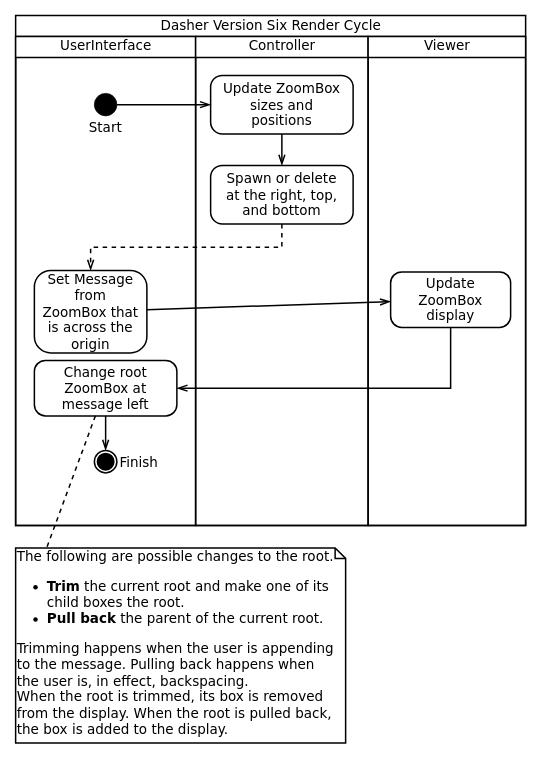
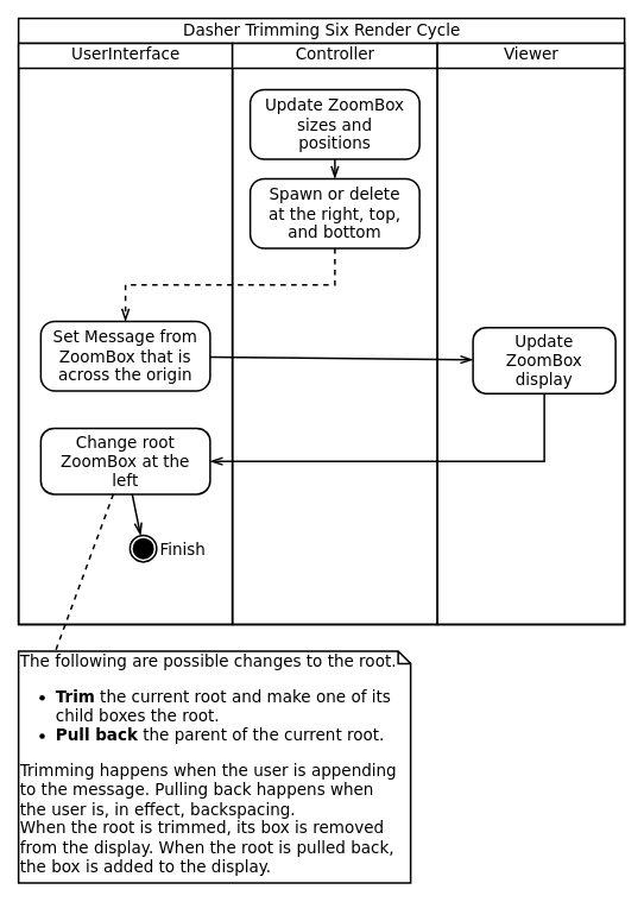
- <mxCell id="2" value="Dasher Version Six Render Cycle" style="swimlane;html=1;childLayout=stackLayout;resizeParent=1;resizeParentMax=0;startSize=28;fontStyle=0;fontSize=18;strokeWidth=2;spacingBottom=3;fontFamily=DejaVu Sans;" parent="1" vertex="1"><mxGeometry x="20" y="20" width="680" height="680" as="geometry" /></mxCell>
+ <mxCell id="2" value="Dasher Trimming Six Render Cycle" style="swimlane;html=1;childLayout=stackLayout;resizeParent=1;resizeParentMax=0;startSize=28;fontStyle=0;fontSize=18;strokeWidth=2;spacingBottom=3;fontFamily=DejaVu Sans;" parent="1" vertex="1"><mxGeometry x="20" y="20" width="680" height="680" as="geometry" /></mxCell>
- <mxCell id="8" value="Start" style="ellipse;whiteSpace=wrap;html=1;rounded=0;shadow=0;comic=0;labelBackgroundColor=none;strokeColor=#000000;strokeWidth=1;fillColor=#000000;fontFamily=DejaVu Sans;fontSize=18;fontColor=#000000;align=center;aspect=fixed;verticalAlign=top;spacing=30;" parent="3" vertex="1"><mxGeometry x="105.0" y="76" width="30" height="30" as="geometry" /></mxCell>
- <mxCell id="11" value="" style="endArrow=openThin;html=1;fontSize=18;strokeWidth=2;endFill=0;endSize=10;labelBackgroundColor=none;spacingTop=-55;align=left;rounded=0;elbow=vertical;fontFamily=DejaVu Sans;" parent="2" source="8" target="16" edge="1"><mxGeometry width="50" height="50" relative="1" as="geometry"><mxPoint x="570.0" y="370" as="sourcePoint" /><mxPoint x="695" y="370" as="targetPoint" /></mxGeometry></mxCell>
- <mxCell id="15" value="Spawn or delete at the right, top, and bottom" style="rounded=1;shadow=0;comic=0;labelBackgroundColor=none;strokeColor=#000000;strokeWidth=2;fillColor=none;fontFamily=DejaVu Sans;fontSize=18;fontColor=#000000;align=center;arcSize=20;spacingTop=10;spacingLeft=10;spacing=2;spacingBottom=10;spacingRight=10;points=[[0.2, 0], [0.4, 0], [0.6, 0], [0.8, 0], [0.5,1]];whiteSpace=wrap;" parent="13" vertex="1"><mxGeometry x="20" y="172" width="190" height="78" as="geometry" /></mxCell>
+ <mxCell id="15" value="Spawn or delete at the right, top, and bottom" style="rounded=1;shadow=0;comic=0;labelBackgroundColor=none;strokeColor=#000000;strokeWidth=2;fillColor=none;fontFamily=DejaVu Sans;fontSize=18;fontColor=#000000;align=center;arcSize=20;spacingTop=10;spacingLeft=10;spacing=2;spacingBottom=10;spacingRight=10;points=[[0.2, 0], [0.4, 0], [0.6, 0], [0.8, 0], [0.5,1]];whiteSpace=wrap;" parent="13" vertex="1"><mxGeometry x="20" y="152" width="190" height="78" as="geometry" /></mxCell>
- <mxCell id="18" value="Update ZoomBox display" style="rounded=1;shadow=0;comic=0;labelBackgroundColor=none;strokeColor=#000000;strokeWidth=2;fillColor=none;fontFamily=DejaVu Sans;fontSize=18;fontColor=#000000;align=center;arcSize=20;spacingTop=10;spacingLeft=10;spacing=2;spacingBottom=10;spacingRight=10;points=[[0.2, 0], [0.4, 0], [0.6, 0], [0.8, 0], [0.5,1]];whiteSpace=wrap;" parent="17" vertex="1"><mxGeometry x="30" y="314" width="160" height="74" as="geometry" /></mxCell>
+ <mxCell id="18" value="Update ZoomBox display" style="rounded=1;shadow=0;comic=0;labelBackgroundColor=none;strokeColor=#000000;strokeWidth=2;fillColor=none;fontFamily=DejaVu Sans;fontSize=18;fontColor=#000000;align=center;arcSize=20;spacingTop=10;spacingLeft=10;spacing=2;spacingBottom=10;spacingRight=10;points=[[0.2, 0], [0.4, 0], [0.6, 0], [0.8, 0], [0.5,1]];whiteSpace=wrap;" parent="17" vertex="1"><mxGeometry x="40" y="319" width="160" height="74" as="geometry" /></mxCell>
- <mxCell id="7" value="Set Message from ZoomBox that is across the origin" style="rounded=1;shadow=0;comic=0;labelBackgroundColor=none;strokeColor=#000000;strokeWidth=2;fillColor=none;fontFamily=DejaVu Sans;fontSize=18;fontColor=#000000;align=center;arcSize=20;spacingTop=10;spacingLeft=10;spacing=2;spacingBottom=10;spacingRight=10;points=[[0.2, 0], [0.4, 0], [0.6, 0], [0.8, 0], [0.5,1]];whiteSpace=wrap;" parent="3" vertex="1"><mxGeometry x="25" y="312" width="150" height="110" as="geometry" /></mxCell>
+ <mxCell id="7" value="Set Message from ZoomBox that is across the origin" style="rounded=1;shadow=0;comic=0;labelBackgroundColor=none;strokeColor=#000000;strokeWidth=2;fillColor=none;fontFamily=DejaVu Sans;fontSize=18;fontColor=#000000;align=center;arcSize=20;spacingTop=10;spacingLeft=10;spacing=2;spacingBottom=10;spacingRight=10;points=[[0.2, 0], [0.4, 0], [0.6, 0], [0.8, 0], [0.5,1]];whiteSpace=wrap;" parent="3" vertex="1"><mxGeometry x="25" y="312" width="190" height="78" as="geometry" /></mxCell>
- <mxCell id="4" value="Change root ZoomBox at message left" style="rounded=1;shadow=0;comic=0;labelBackgroundColor=none;strokeColor=#000000;strokeWidth=2;fillColor=none;fontFamily=DejaVu Sans;fontSize=18;fontColor=#000000;align=center;arcSize=20;spacingTop=10;spacingLeft=10;spacing=2;spacingBottom=10;spacingRight=10;points=[[0.2, 0], [0.4, 0], [0.6, 0], [0.8, 0], [0.5,1]];whiteSpace=wrap;" parent="3" vertex="1"><mxGeometry x="25" y="432" width="190" height="74" as="geometry" /></mxCell>
+ <mxCell id="4" value="Change root ZoomBox at the left" style="rounded=1;shadow=0;comic=0;labelBackgroundColor=none;strokeColor=#000000;strokeWidth=2;fillColor=none;fontFamily=DejaVu Sans;fontSize=18;fontColor=#000000;align=center;arcSize=20;spacingTop=10;spacingLeft=10;spacing=2;spacingBottom=10;spacingRight=10;points=[[0.2, 0], [0.4, 0], [0.6, 0], [0.8, 0], [0.5,1]];whiteSpace=wrap;" parent="3" vertex="1"><mxGeometry x="25" y="432" width="190" height="74" as="geometry" /></mxCell>
- <mxCell id="6" value="Finish" style="ellipse;html=1;shape=endState;fillColor=#000000;strokeColor=#000000;perimeterSpacing=0;strokeWidth=2;align=left;fontSize=18;spacingLeft=27;fontFamily=DejaVu Sans;" parent="3" vertex="1"><mxGeometry x="105" y="552" width="30" height="30" as="geometry" /></mxCell>
+ <mxCell id="6" value="Finish" style="ellipse;html=1;shape=endState;fillColor=#000000;strokeColor=#000000;perimeterSpacing=0;strokeWidth=2;align=left;fontSize=18;spacingLeft=27;fontFamily=DejaVu Sans;" parent="3" vertex="1"><mxGeometry x="125" y="552" width="30" height="30" as="geometry" /></mxCell>
